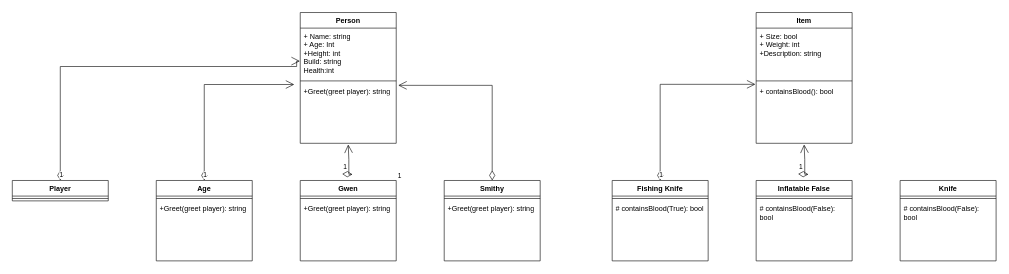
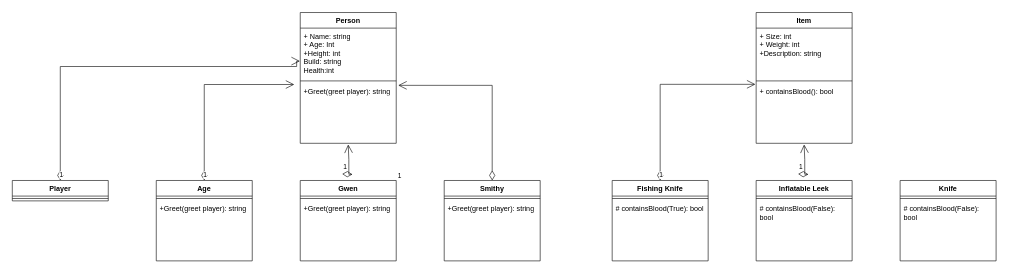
- <mxCell id="16" value="+ Size: bool&lt;br&gt;+ Weight: int&lt;br&gt;+Description: string" style="text;strokeColor=none;fillColor=none;align=left;verticalAlign=top;spacingLeft=4;spacingRight=4;overflow=hidden;rotatable=0;points=[[0,0.5],[1,0.5]];portConstraint=eastwest;whiteSpace=wrap;html=1;" vertex="1" parent="15"><mxGeometry y="26" width="160" height="84" as="geometry" /></mxCell>
+ <mxCell id="16" value="+ Size: int&lt;br&gt;+ Weight: int&lt;br&gt;+Description: string" style="text;strokeColor=none;fillColor=none;align=left;verticalAlign=top;spacingLeft=4;spacingRight=4;overflow=hidden;rotatable=0;points=[[0,0.5],[1,0.5]];portConstraint=eastwest;whiteSpace=wrap;html=1;" vertex="1" parent="15"><mxGeometry y="26" width="160" height="84" as="geometry" /></mxCell>
- <mxCell id="22" value="Inflatable False" style="swimlane;fontStyle=1;align=center;verticalAlign=top;childLayout=stackLayout;horizontal=1;startSize=26;horizontalStack=0;resizeParent=1;resizeParentMax=0;resizeLast=0;collapsible=1;marginBottom=0;whiteSpace=wrap;html=1;" vertex="1" parent="1"><mxGeometry x="1260" y="300" width="160" height="134" as="geometry" /></mxCell>
+ <mxCell id="22" value="Inflatable Leek" style="swimlane;fontStyle=1;align=center;verticalAlign=top;childLayout=stackLayout;horizontal=1;startSize=26;horizontalStack=0;resizeParent=1;resizeParentMax=0;resizeLast=0;collapsible=1;marginBottom=0;whiteSpace=wrap;html=1;" vertex="1" parent="1"><mxGeometry x="1260" y="300" width="160" height="134" as="geometry" /></mxCell>
